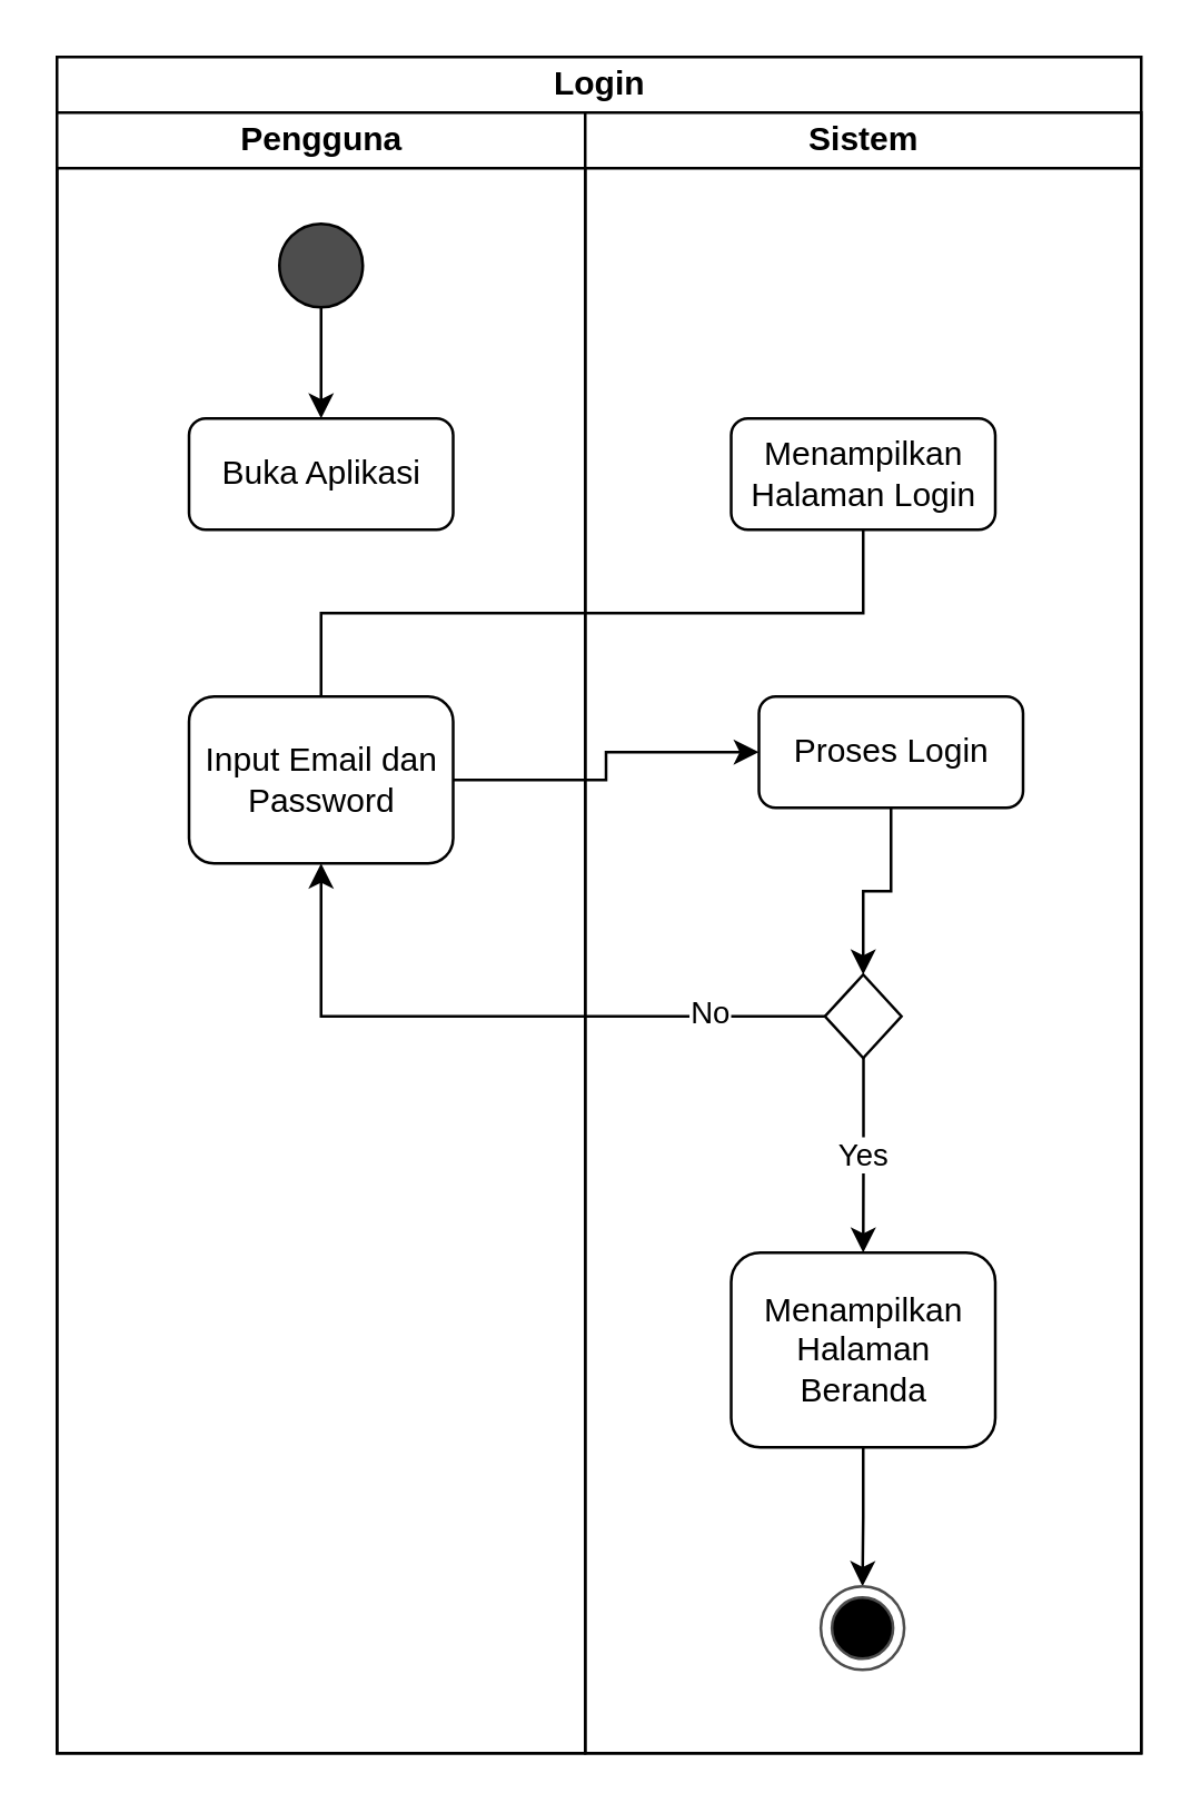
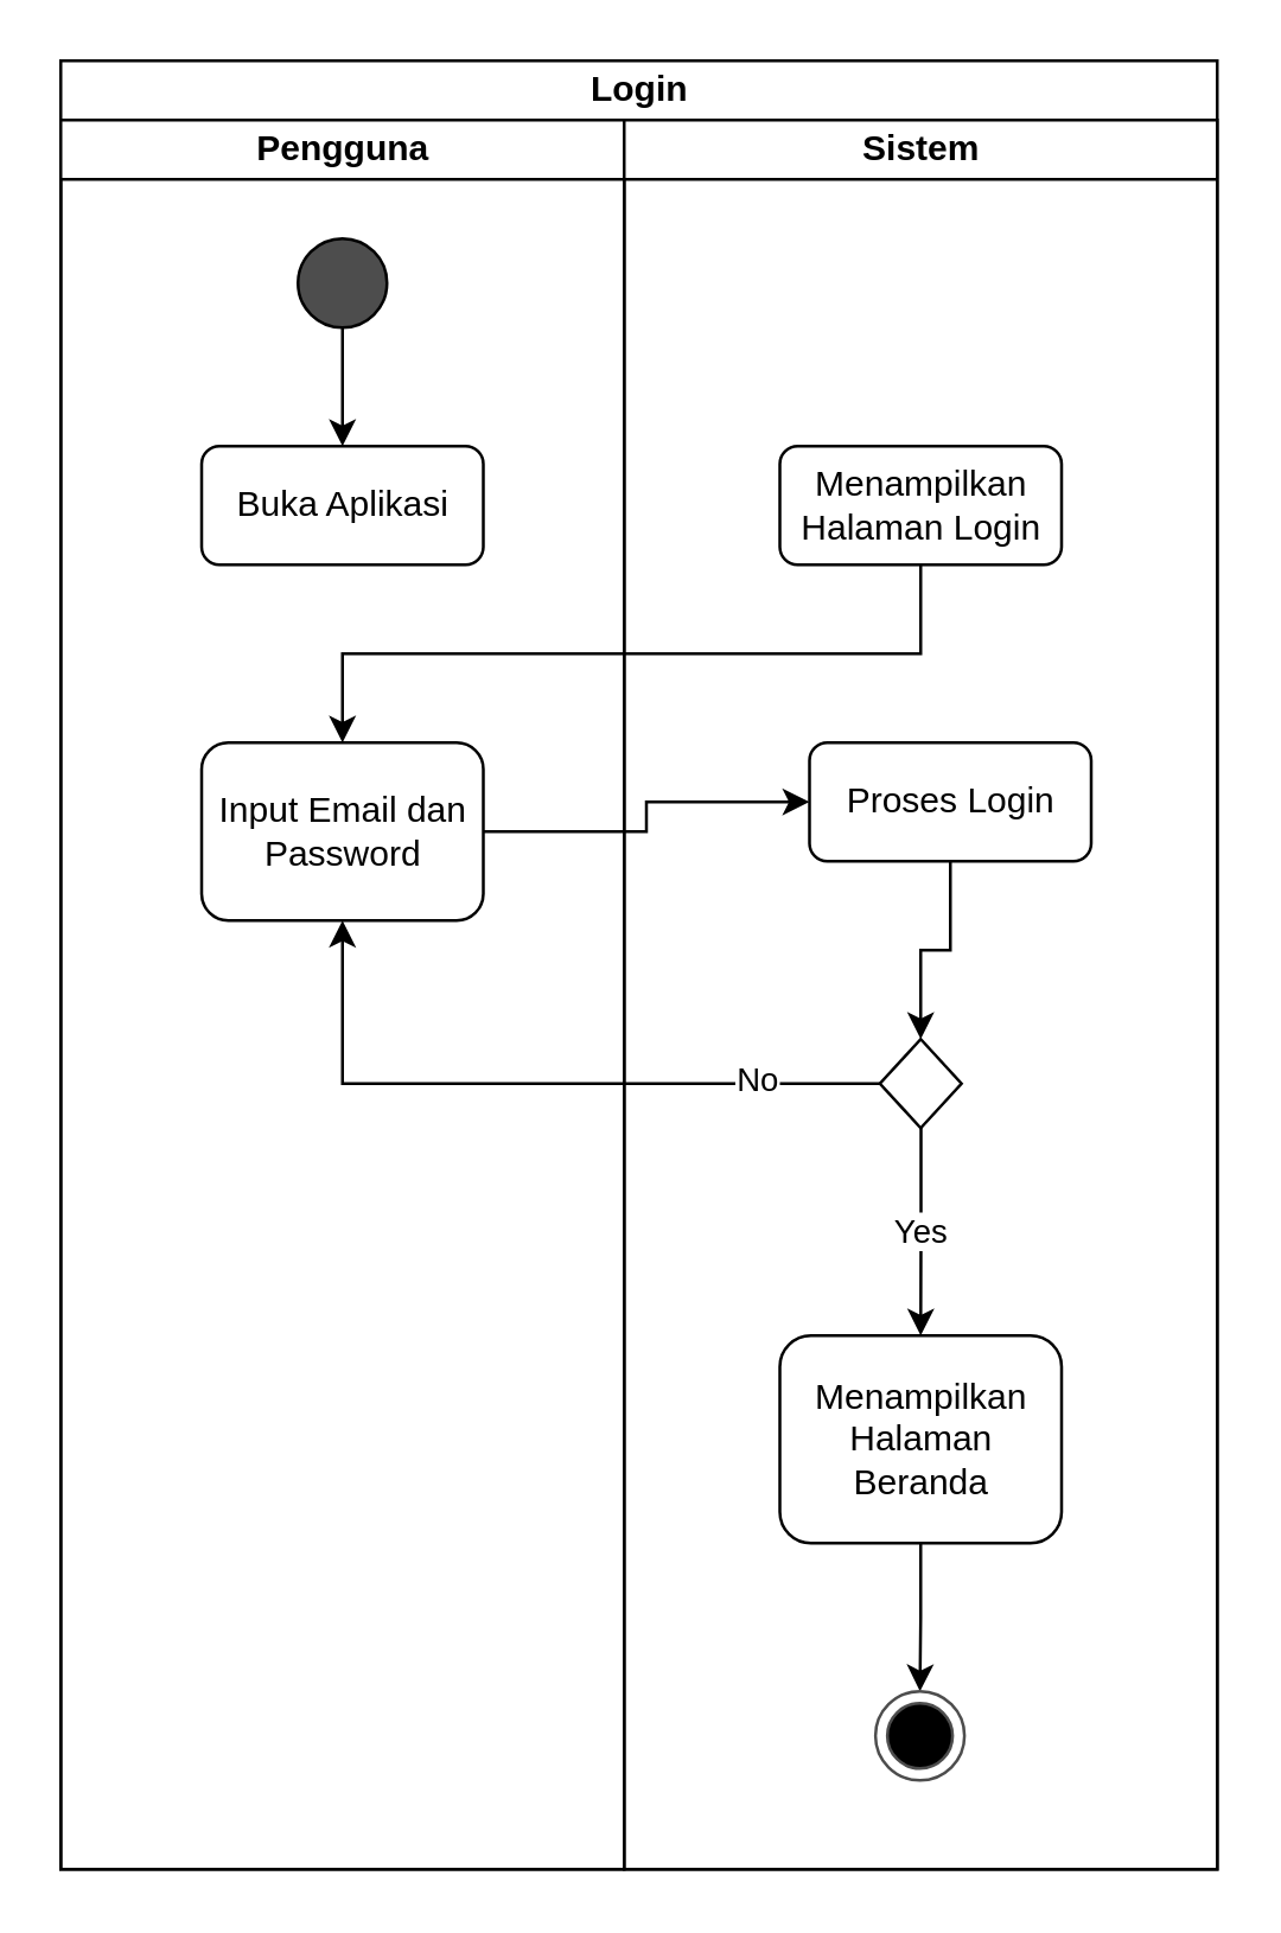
- <mxCell id="17" style="edgeStyle=orthogonalEdgeStyle;rounded=0;orthogonalLoop=1;jettySize=auto;html=1;entryX=0.5;entryY=0;entryDx=0;entryDy=0;endArrow=none;" edge="1" parent="2" source="9" target="7"><mxGeometry relative="1" as="geometry"><Array as="points"><mxPoint x="290" y="200" /><mxPoint x="95" y="200" /></Array></mxGeometry></mxCell>
+ <mxCell id="17" style="edgeStyle=orthogonalEdgeStyle;rounded=0;orthogonalLoop=1;jettySize=auto;html=1;entryX=0.5;entryY=0;entryDx=0;entryDy=0;" edge="1" parent="2" source="9" target="7"><mxGeometry relative="1" as="geometry"><Array as="points"><mxPoint x="290" y="200" /><mxPoint x="95" y="200" /></Array></mxGeometry></mxCell>
